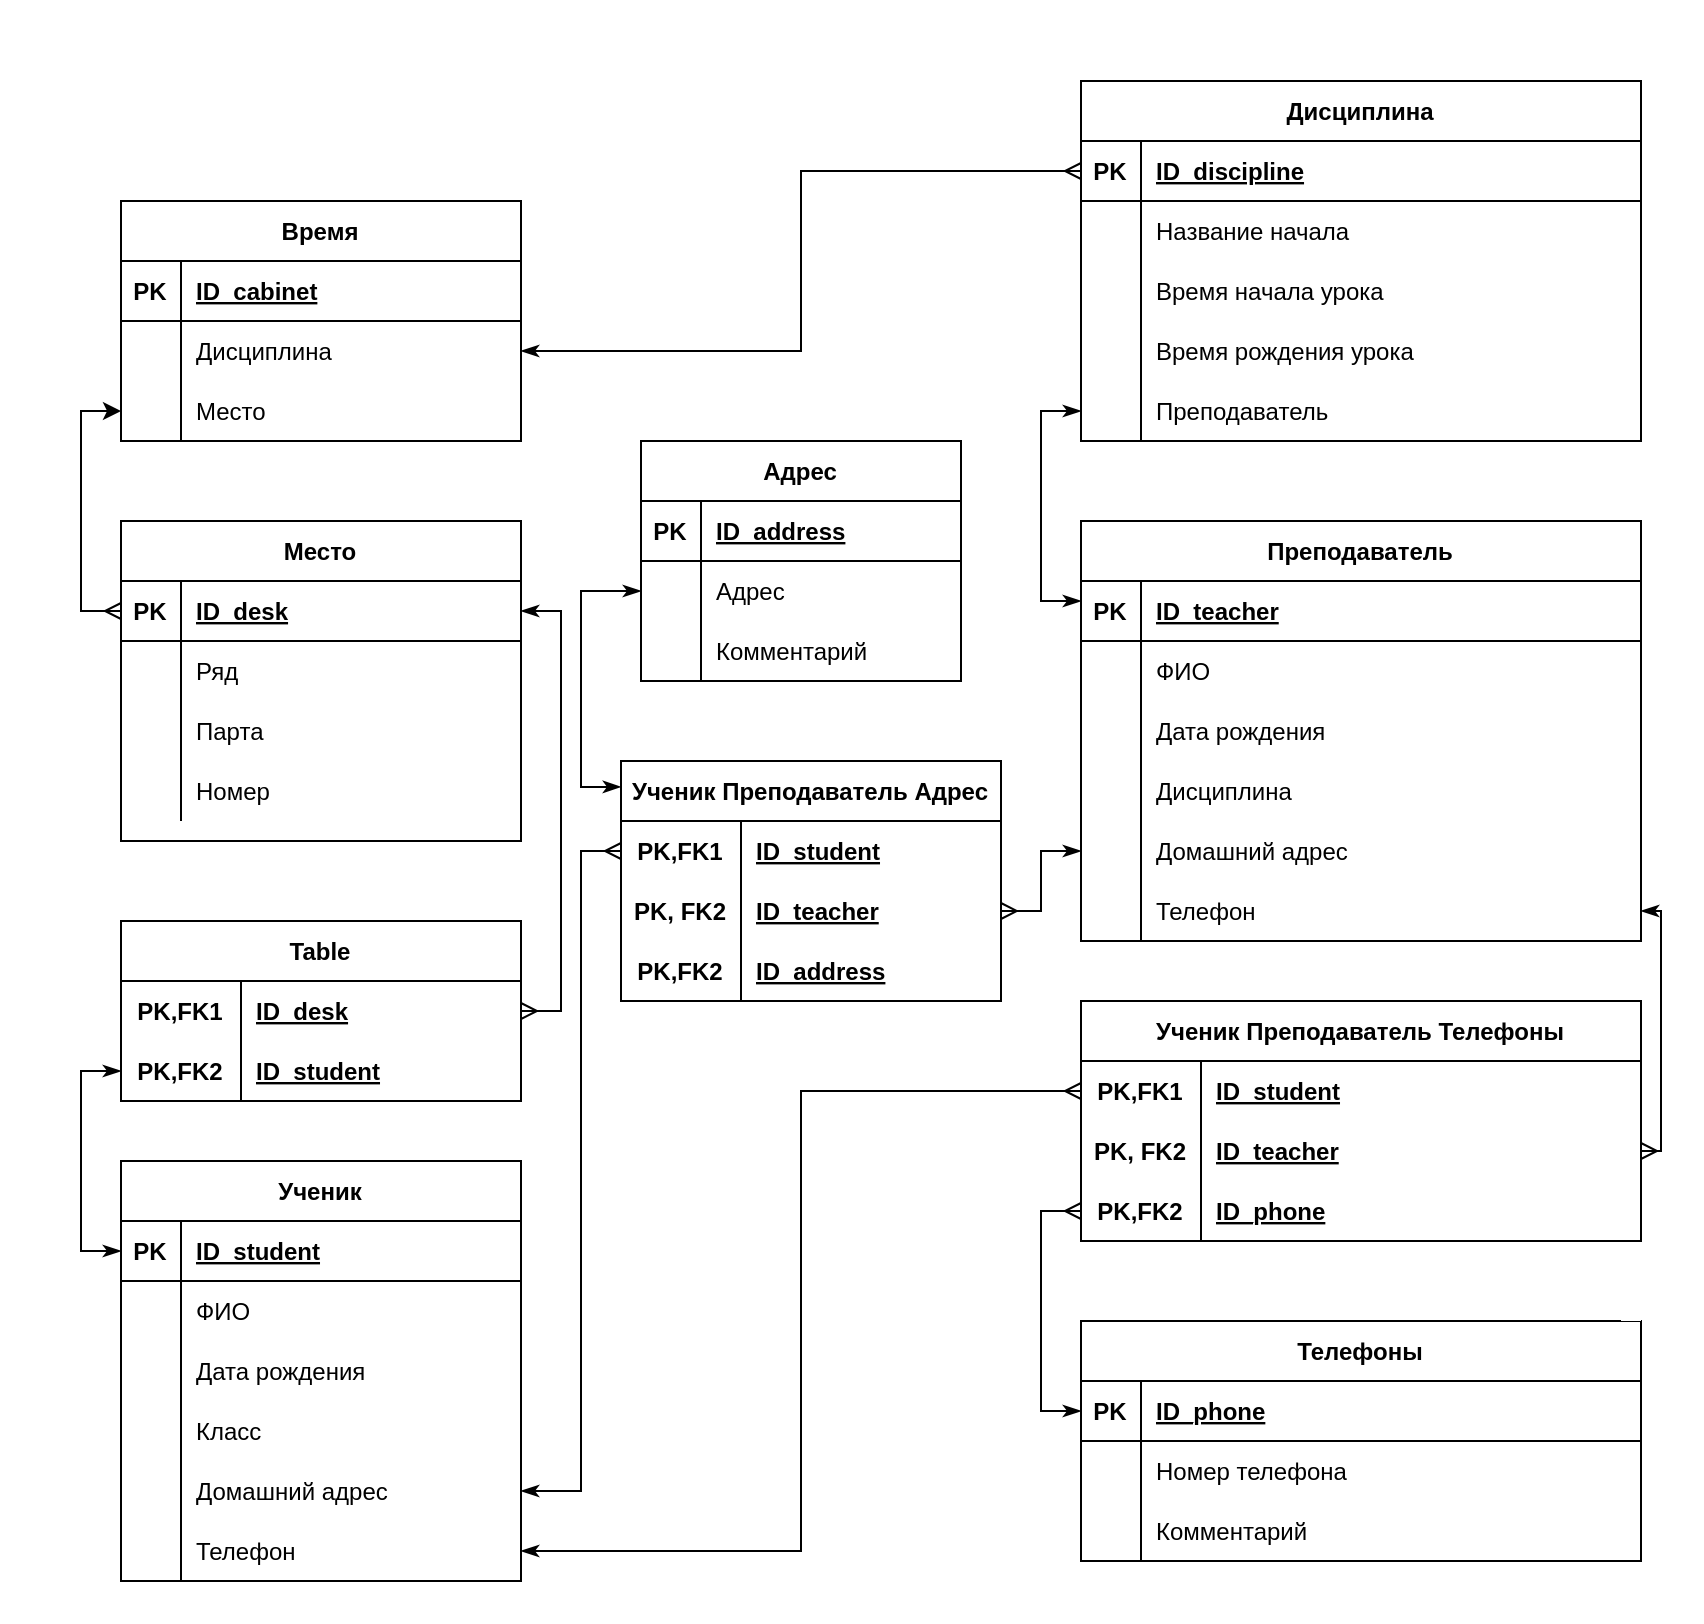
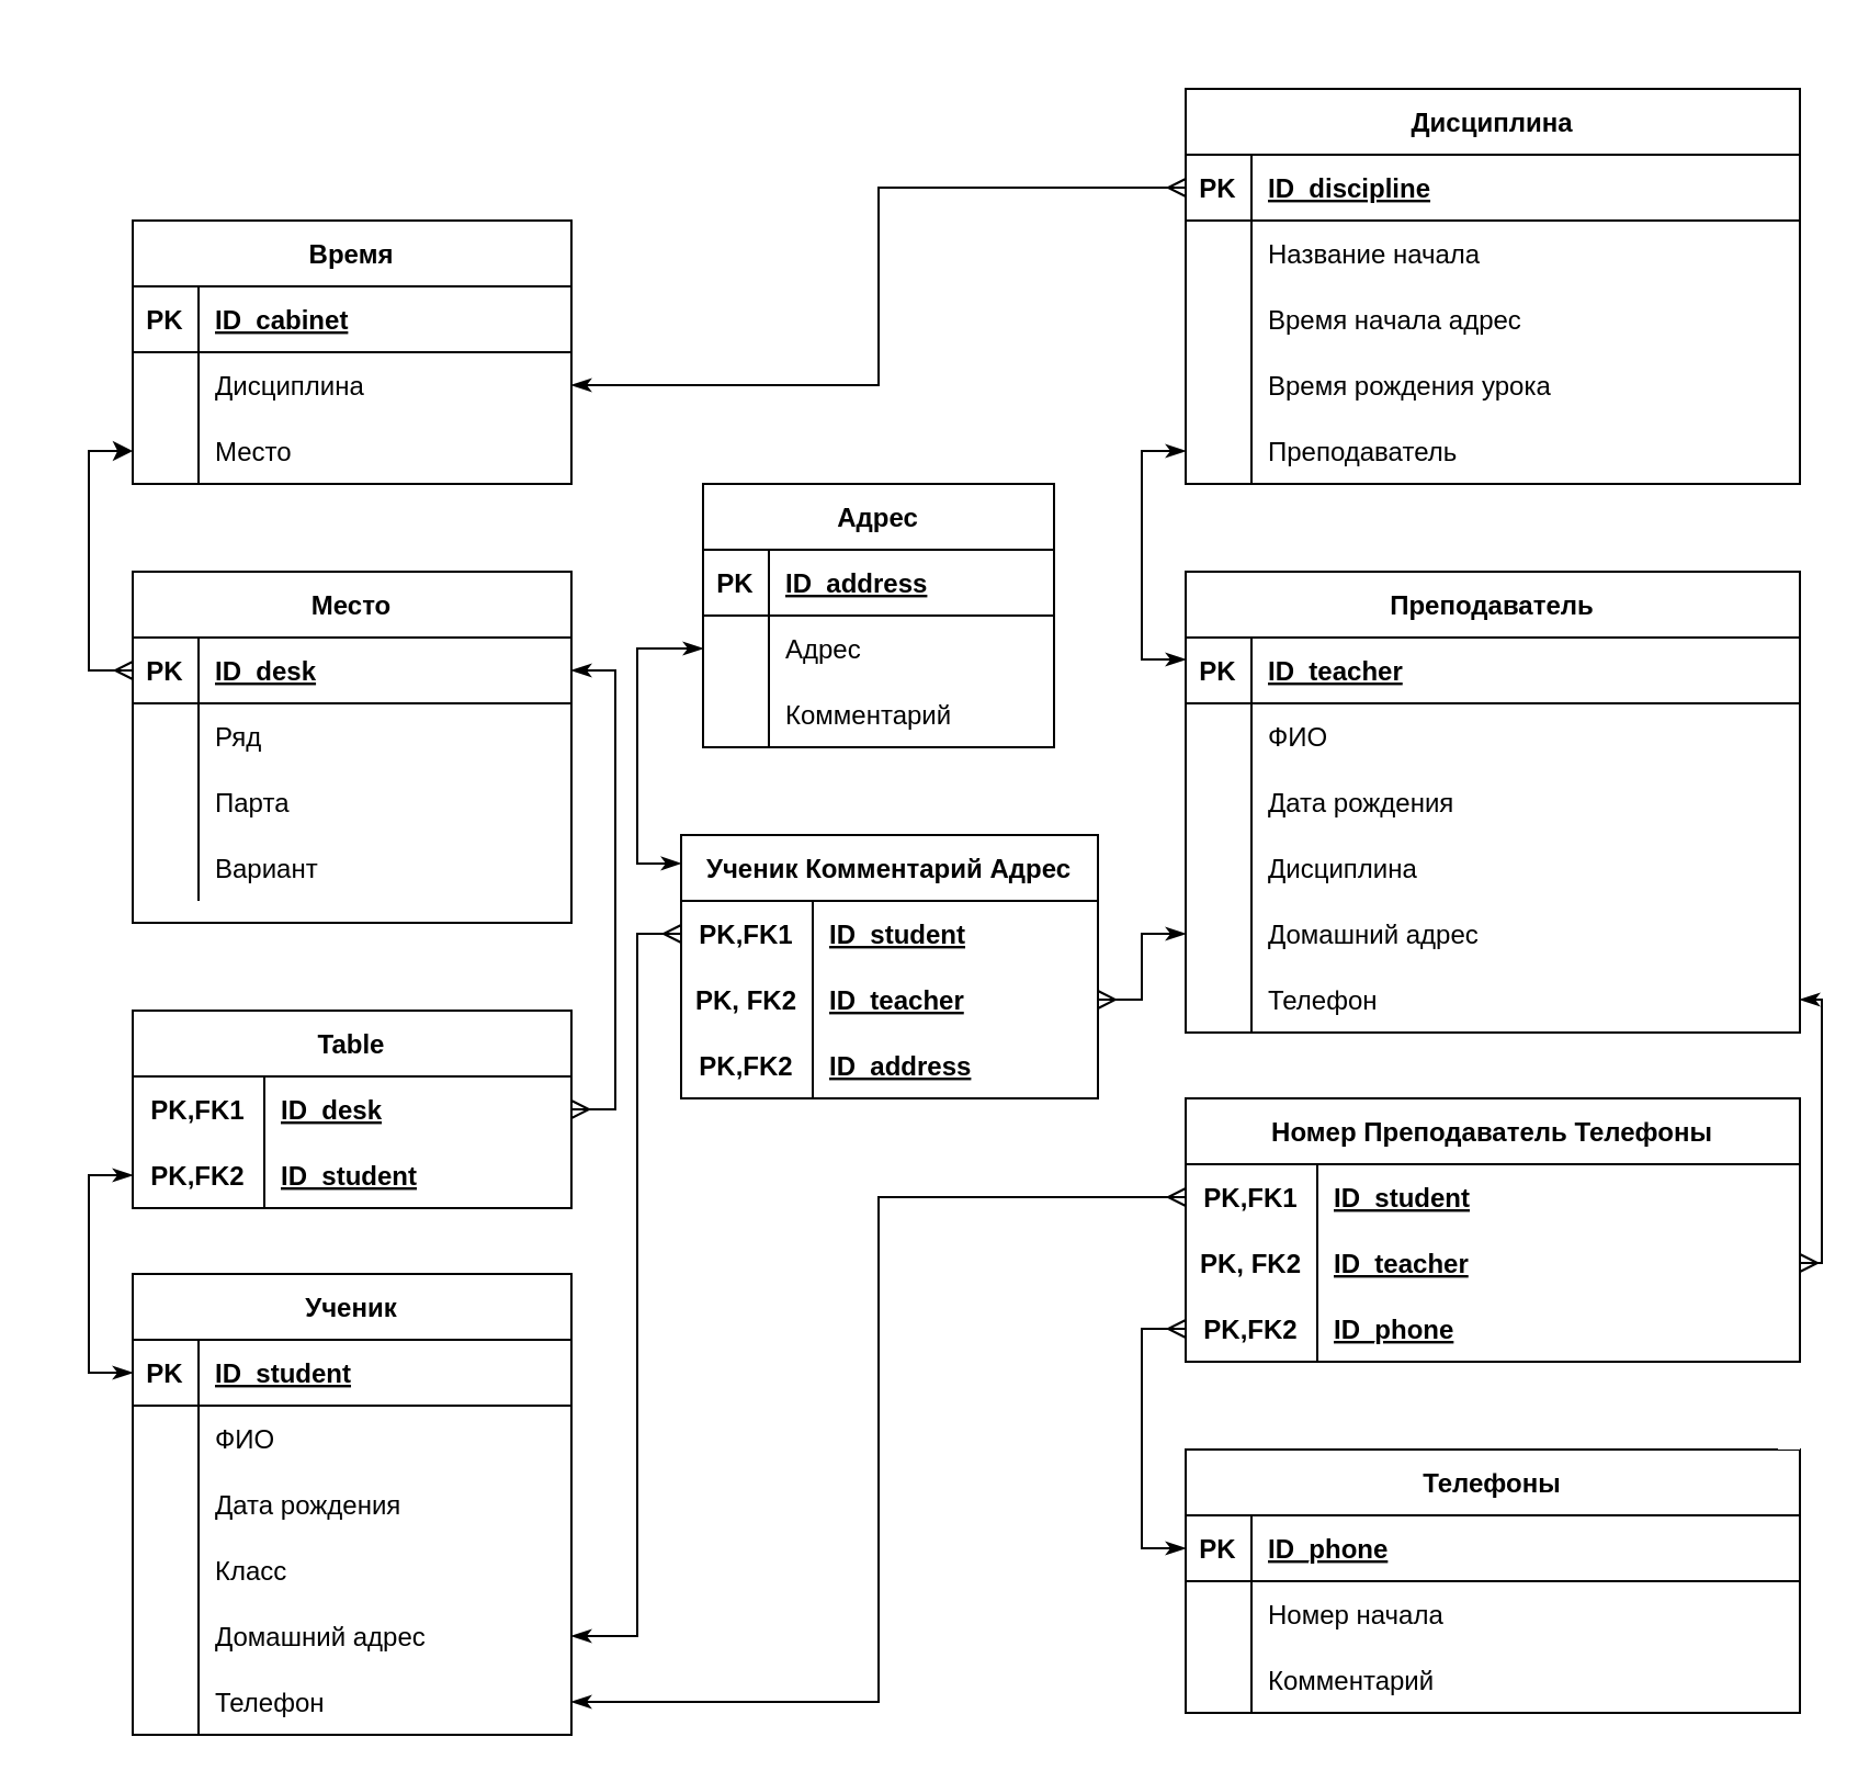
- <mxCell id="34" value="Время начала урока" style="shape=partialRectangle;connectable=0;fillColor=none;top=0;left=0;bottom=0;right=0;align=left;spacingLeft=6;overflow=hidden;" parent="32" vertex="1"><mxGeometry x="30" width="250" height="30" as="geometry"><mxRectangle width="250" height="30" as="alternateBounds" /></mxGeometry></mxCell>
+ <mxCell id="34" value="Время начала адрес" style="shape=partialRectangle;connectable=0;fillColor=none;top=0;left=0;bottom=0;right=0;align=left;spacingLeft=6;overflow=hidden;" parent="32" vertex="1"><mxGeometry x="30" width="250" height="30" as="geometry"><mxRectangle width="250" height="30" as="alternateBounds" /></mxGeometry></mxCell>
- <mxCell id="24" value="Номер" style="shape=partialRectangle;connectable=0;fillColor=none;top=0;left=0;bottom=0;right=0;align=left;spacingLeft=6;overflow=hidden;" vertex="1" parent="22"><mxGeometry x="30" width="170" height="30" as="geometry"><mxRectangle width="170" height="30" as="alternateBounds" /></mxGeometry></mxCell>
+ <mxCell id="24" value="Вариант" style="shape=partialRectangle;connectable=0;fillColor=none;top=0;left=0;bottom=0;right=0;align=left;spacingLeft=6;overflow=hidden;" vertex="1" parent="22"><mxGeometry x="30" width="170" height="30" as="geometry"><mxRectangle width="170" height="30" as="alternateBounds" /></mxGeometry></mxCell>
- <mxCell id="130" value="Ученик Преподаватель Адрес" style="shape=table;startSize=30;container=1;collapsible=1;childLayout=tableLayout;fixedRows=1;rowLines=0;fontStyle=1;align=center;resizeLast=1;" vertex="1" parent="1"><mxGeometry x="310" y="380" width="190" height="120" as="geometry" /></mxCell>
+ <mxCell id="130" value="Ученик Комментарий Адрес" style="shape=table;startSize=30;container=1;collapsible=1;childLayout=tableLayout;fixedRows=1;rowLines=0;fontStyle=1;align=center;resizeLast=1;" vertex="1" parent="1"><mxGeometry x="310" y="380" width="190" height="120" as="geometry" /></mxCell>
- <mxCell id="41" value="Ученик Преподаватель Телефоны" style="shape=table;startSize=30;container=1;collapsible=1;childLayout=tableLayout;fixedRows=1;rowLines=0;fontStyle=1;align=center;resizeLast=1;" parent="1" vertex="1"><mxGeometry x="540" y="500" width="280" height="120" as="geometry" /></mxCell>
+ <mxCell id="41" value="Номер Преподаватель Телефоны" style="shape=table;startSize=30;container=1;collapsible=1;childLayout=tableLayout;fixedRows=1;rowLines=0;fontStyle=1;align=center;resizeLast=1;" parent="1" vertex="1"><mxGeometry x="540" y="500" width="280" height="120" as="geometry" /></mxCell>
- <mxCell id="57" value="Номер телефона" style="shape=partialRectangle;connectable=0;fillColor=none;top=0;left=0;bottom=0;right=0;align=left;spacingLeft=6;overflow=hidden;" parent="55" vertex="1"><mxGeometry x="30" width="250" height="30" as="geometry"><mxRectangle width="250" height="30" as="alternateBounds" /></mxGeometry></mxCell>
+ <mxCell id="57" value="Номер начала" style="shape=partialRectangle;connectable=0;fillColor=none;top=0;left=0;bottom=0;right=0;align=left;spacingLeft=6;overflow=hidden;" parent="55" vertex="1"><mxGeometry x="30" width="250" height="30" as="geometry"><mxRectangle width="250" height="30" as="alternateBounds" /></mxGeometry></mxCell>
